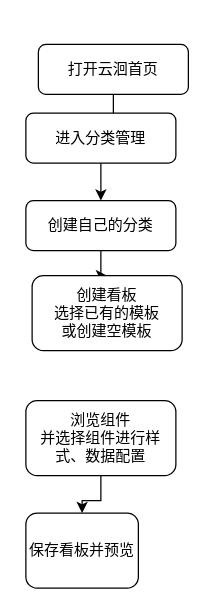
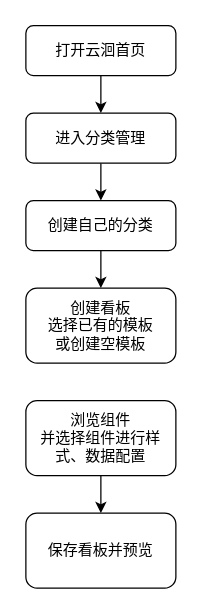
- <mxCell id="3" value="打开云洄首页" style="rounded=1;whiteSpace=wrap;html=1;fontSize=12;glass=0;strokeWidth=1;shadow=0;" parent="1" vertex="1"><mxGeometry x="30" y="35" width="120" height="40" as="geometry" /></mxCell>
+ <mxCell id="3" value="打开云洄首页" style="rounded=1;whiteSpace=wrap;html=1;fontSize=12;glass=0;strokeWidth=1;shadow=0;" parent="1" vertex="1"><mxGeometry x="20" y="20" width="120" height="40" as="geometry" /></mxCell>
- <mxCell id="8" value="创建看板&lt;br&gt;选择已有的模板&lt;br&gt;或创建空模板" style="whiteSpace=wrap;html=1;rounded=1;glass=0;strokeWidth=1;shadow=0;" vertex="1" parent="1"><mxGeometry x="25" y="220" width="120" height="60" as="geometry" /></mxCell>
+ <mxCell id="8" value="创建看板&lt;br&gt;选择已有的模板&lt;br&gt;或创建空模板" style="whiteSpace=wrap;html=1;rounded=1;glass=0;strokeWidth=1;shadow=0;" vertex="1" parent="1"><mxGeometry x="20" y="230" width="120" height="60" as="geometry" /></mxCell>
- <mxCell id="11" value="保存看板并预览" style="whiteSpace=wrap;html=1;rounded=1;glass=0;strokeWidth=1;shadow=0;" vertex="1" parent="1"><mxGeometry x="20" y="410" width="90" height="60" as="geometry" /></mxCell>
+ <mxCell id="11" value="保存看板并预览" style="whiteSpace=wrap;html=1;rounded=1;glass=0;strokeWidth=1;shadow=0;" vertex="1" parent="1"><mxGeometry x="20" y="410" width="120" height="60" as="geometry" /></mxCell>
